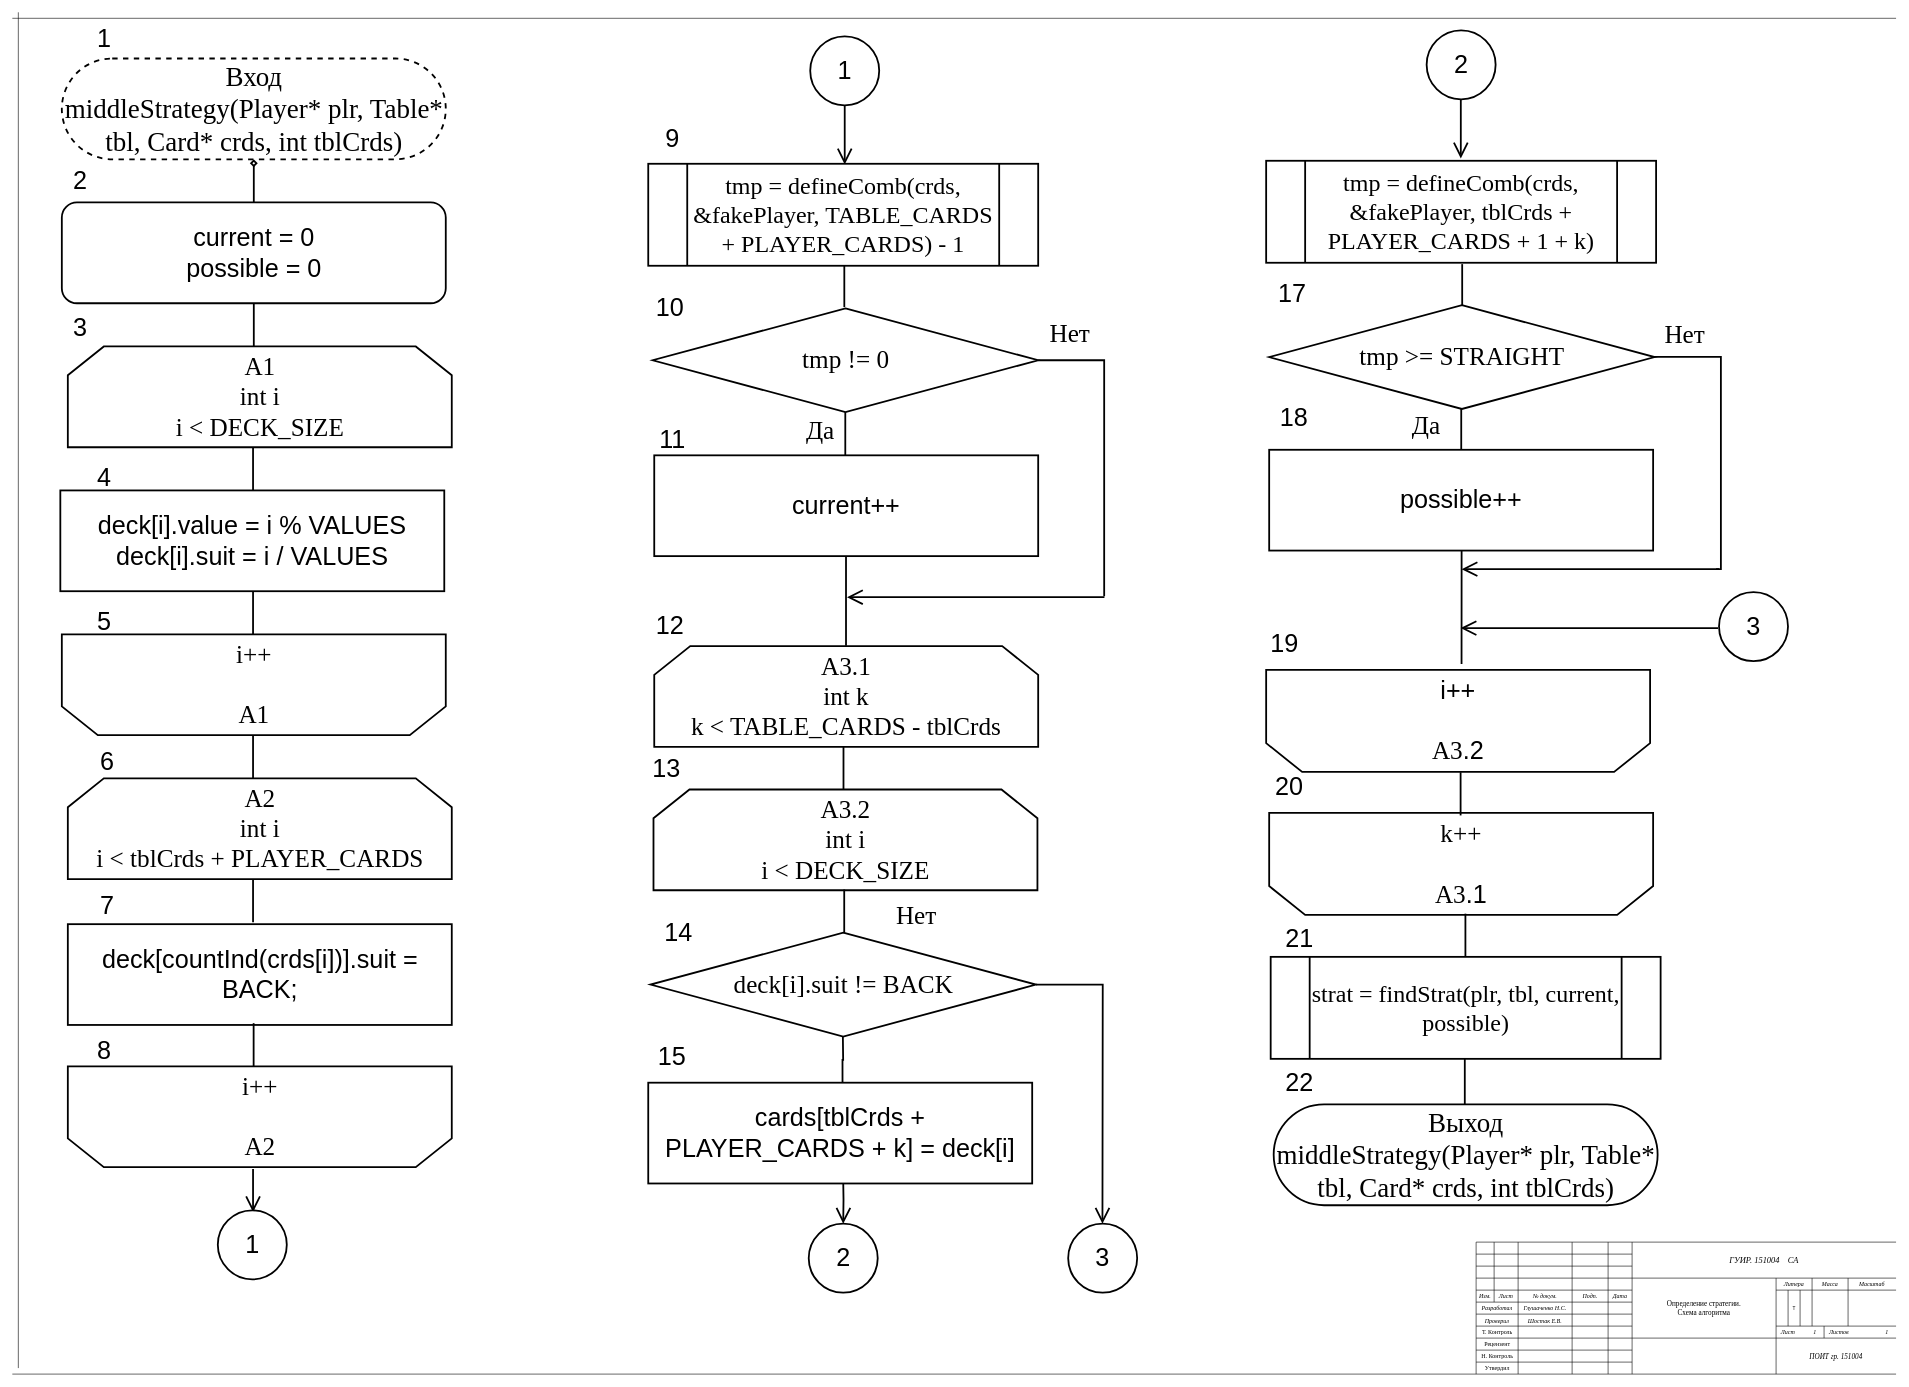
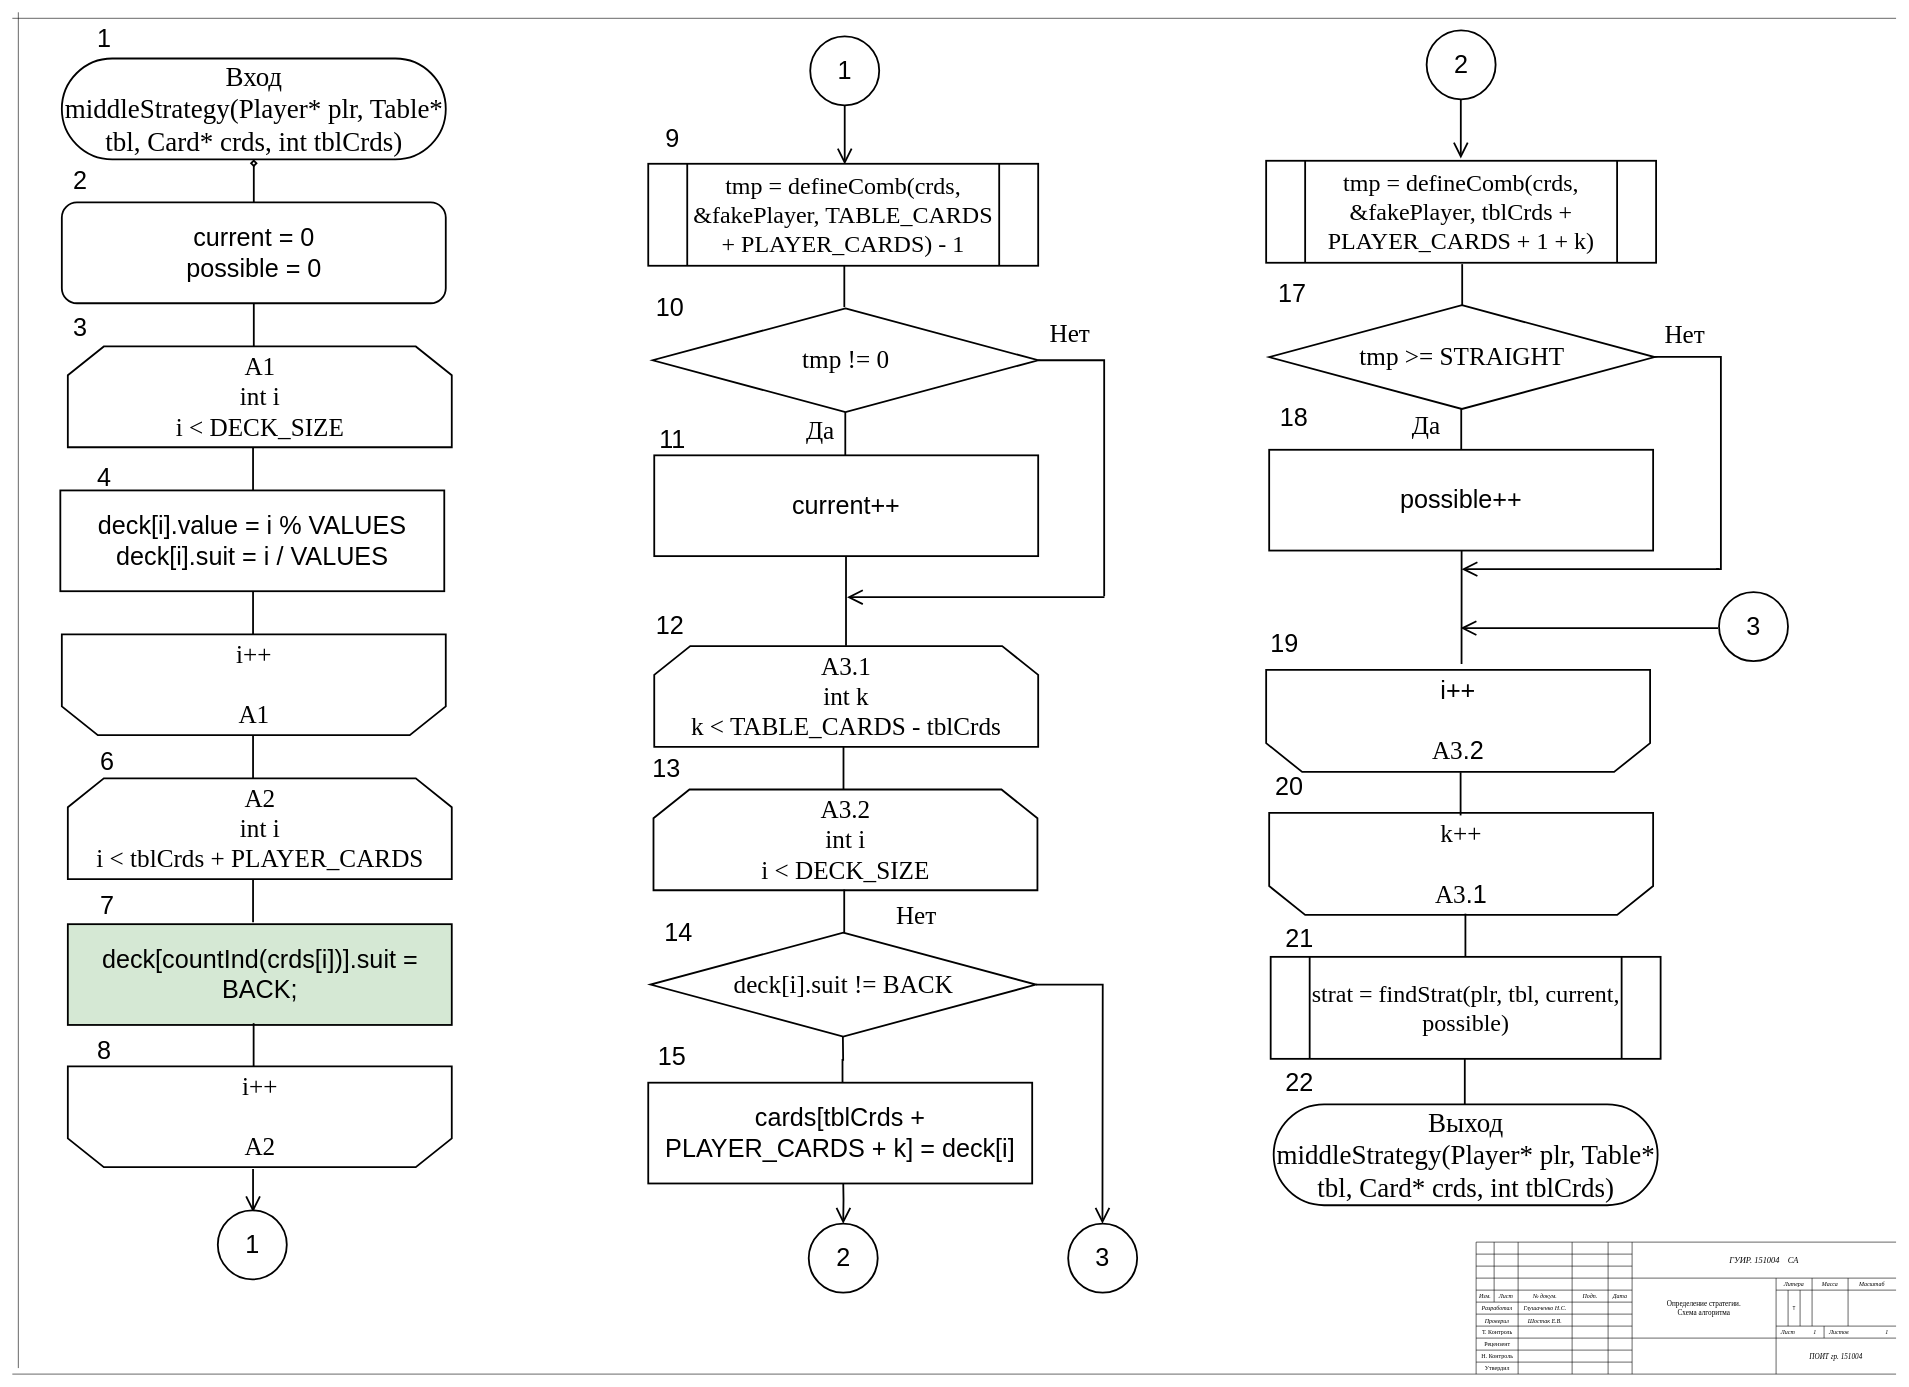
- <mxCell id="49" value="&lt;font style=&quot;font-size: 45px;&quot; face=&quot;Times New Roman&quot;&gt;Вход&lt;br&gt;middleStrategy(Player* plr, Table* tbl, Card* crds, int tblCrds)&lt;br&gt;&lt;/font&gt;" style="rounded=1;whiteSpace=wrap;html=1;fontSize=42;arcSize=50;strokeWidth=3;dashed=1;" parent="1" vertex="1"><mxGeometry x="102.5" y="97" width="640" height="168" as="geometry" /></mxCell>
+ <mxCell id="49" value="&lt;font style=&quot;font-size: 45px;&quot; face=&quot;Times New Roman&quot;&gt;Вход&lt;br&gt;middleStrategy(Player* plr, Table* tbl, Card* crds, int tblCrds)&lt;br&gt;&lt;/font&gt;" style="rounded=1;whiteSpace=wrap;html=1;fontSize=42;arcSize=50;strokeWidth=3;" parent="1" vertex="1"><mxGeometry x="102.5" y="97" width="640" height="168" as="geometry" /></mxCell>
- <mxCell id="67" value="&lt;font style=&quot;font-size: 42px&quot;&gt;5&lt;/font&gt;" style="text;html=1;align=center;verticalAlign=middle;resizable=0;points=[];autosize=1;strokeColor=none;labelBackgroundColor=none;strokeWidth=3;" parent="1" vertex="1"><mxGeometry x="152.5" y="1020.5" width="40" height="30" as="geometry" /></mxCell>
- <mxCell id="56" value="deck[countInd(crds[i])].suit = BACK;" style="rounded=0;whiteSpace=wrap;html=1;fontSize=42;strokeWidth=3;" parent="1" vertex="1"><mxGeometry x="112.5" y="1540" width="640" height="168" as="geometry" /></mxCell>
+ <mxCell id="56" value="deck[countInd(crds[i])].suit = BACK;" style="rounded=0;whiteSpace=wrap;html=1;fontSize=42;strokeWidth=3;fillColor=#d5e8d4;" parent="1" vertex="1"><mxGeometry x="112.5" y="1540" width="640" height="168" as="geometry" /></mxCell>
